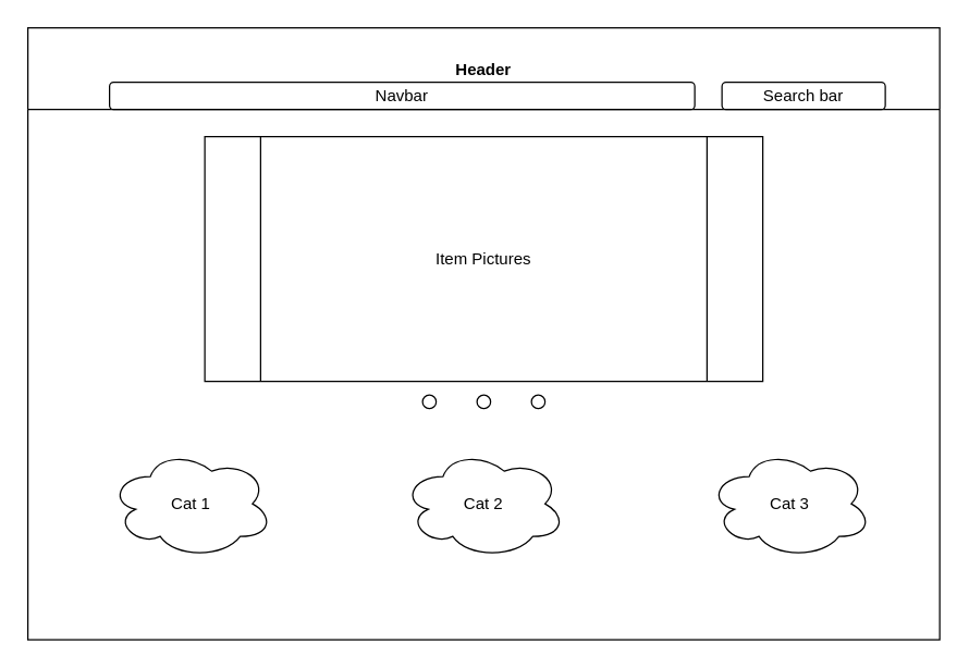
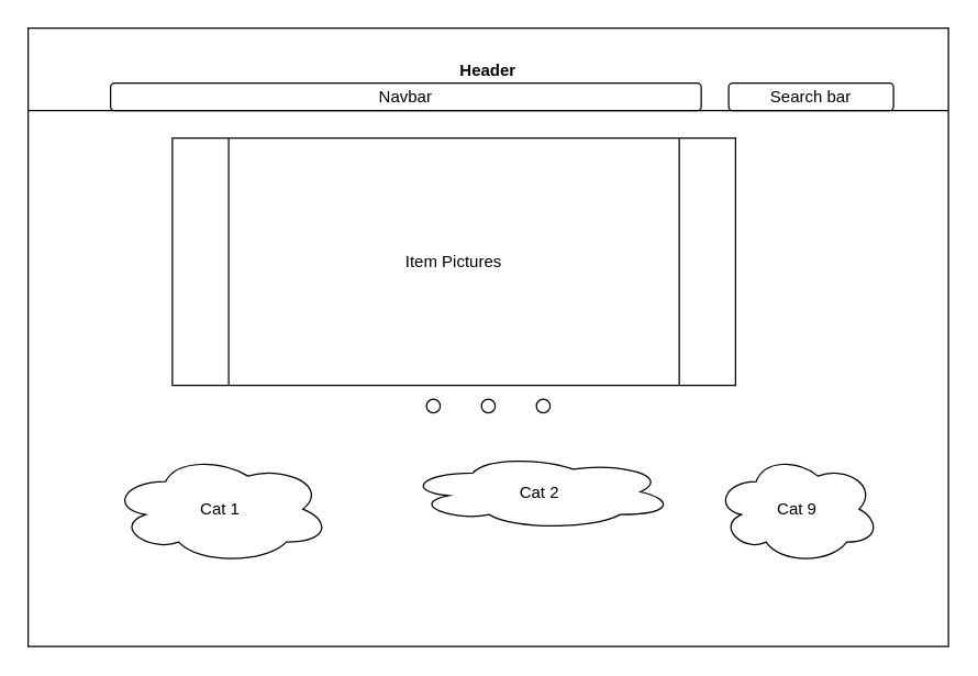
- <mxCell id="5" value="Item Pictures" style="shape=process;whiteSpace=wrap;html=1;backgroundOutline=1;" vertex="1" parent="2"><mxGeometry x="130" y="80" width="410" height="180" as="geometry" /></mxCell>
+ <mxCell id="5" value="Item Pictures" style="shape=process;whiteSpace=wrap;html=1;backgroundOutline=1;" vertex="1" parent="2"><mxGeometry x="105" y="80" width="410" height="180" as="geometry" /></mxCell>
- <mxCell id="9" value="Cat 1" style="ellipse;shape=cloud;whiteSpace=wrap;html=1;" vertex="1" parent="2"><mxGeometry x="60" y="310" width="120" height="80" as="geometry" /></mxCell>
+ <mxCell id="9" value="Cat 1" style="ellipse;shape=cloud;whiteSpace=wrap;html=1;" vertex="1" parent="2"><mxGeometry x="60" y="310" width="160" height="80" as="geometry" /></mxCell>
- <mxCell id="10" value="Cat 2" style="ellipse;shape=cloud;whiteSpace=wrap;html=1;" vertex="1" parent="2"><mxGeometry x="275" y="310" width="120" height="80" as="geometry" /></mxCell>
+ <mxCell id="10" value="Cat 2" style="ellipse;shape=cloud;whiteSpace=wrap;html=1;" vertex="1" parent="2"><mxGeometry x="275" y="310" width="195" height="55" as="geometry" /></mxCell>
- <mxCell id="11" value="Cat 3" style="ellipse;shape=cloud;whiteSpace=wrap;html=1;" vertex="1" parent="2"><mxGeometry x="500" y="310" width="120" height="80" as="geometry" /></mxCell>
+ <mxCell id="11" value="Cat 9" style="ellipse;shape=cloud;whiteSpace=wrap;html=1;" vertex="1" parent="2"><mxGeometry x="500" y="310" width="120" height="80" as="geometry" /></mxCell>
